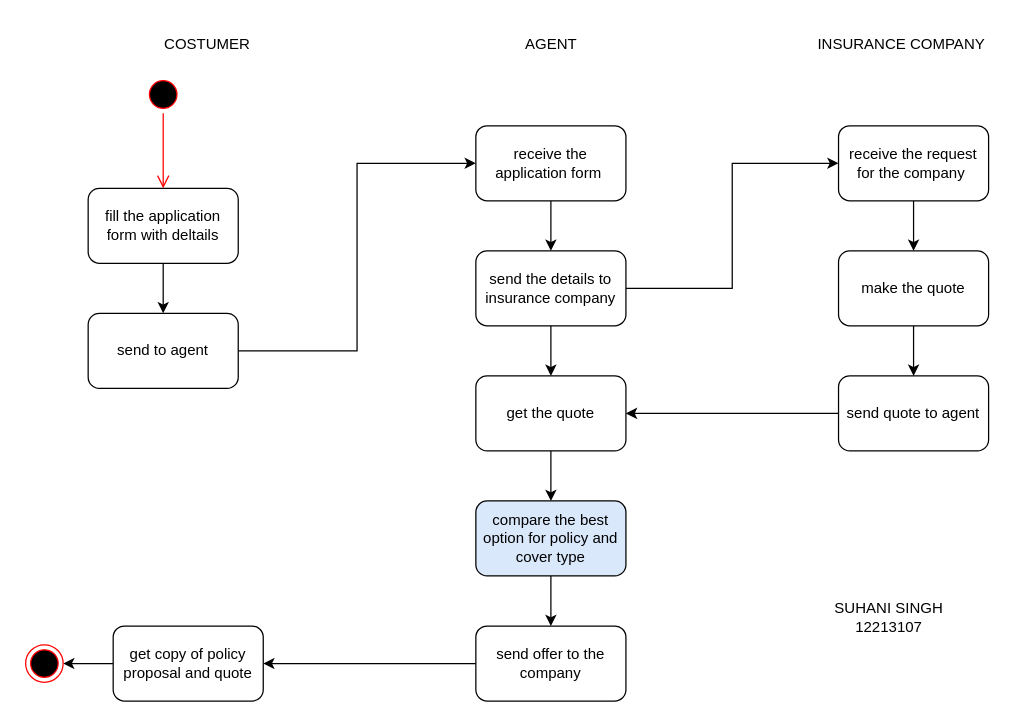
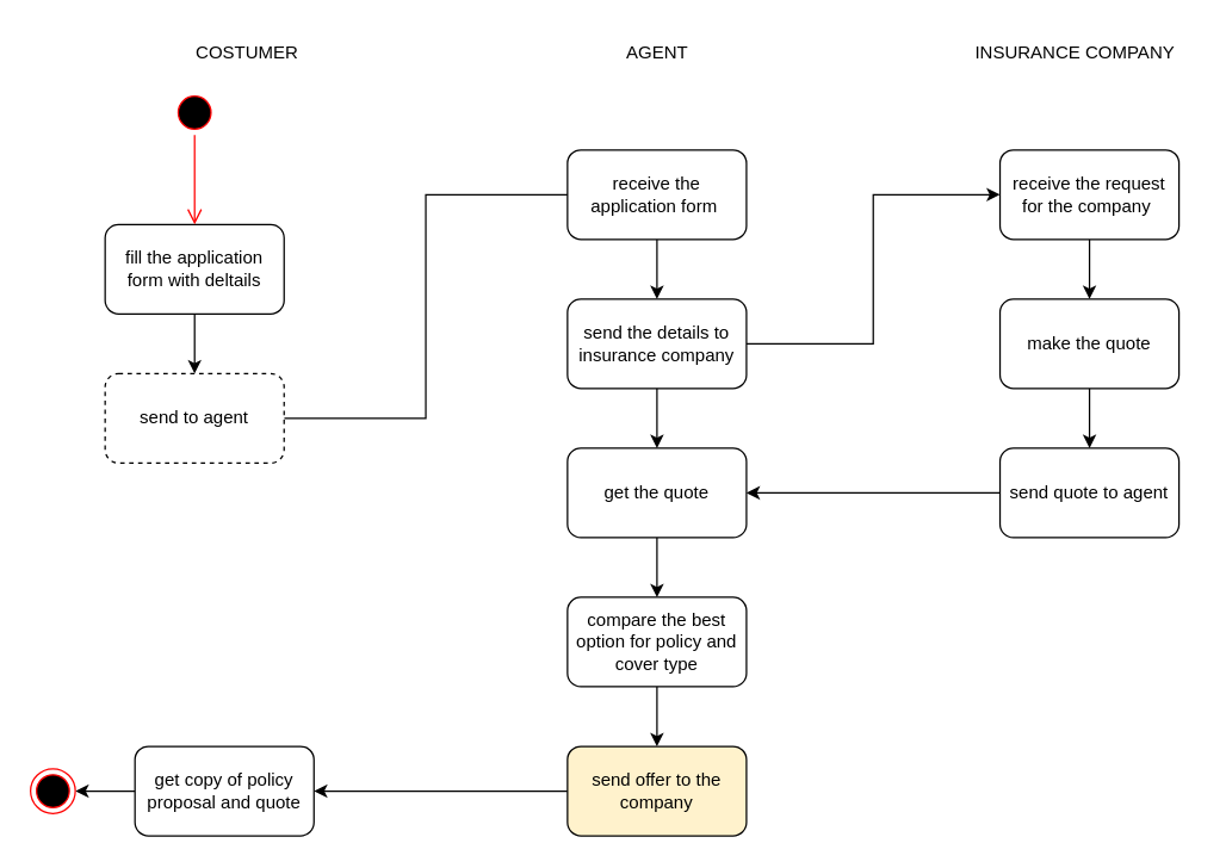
- <mxCell id="13" style="edgeStyle=orthogonalEdgeStyle;rounded=0;orthogonalLoop=1;jettySize=auto;html=1;exitX=1;exitY=0.5;exitDx=0;exitDy=0;entryX=0;entryY=0.5;entryDx=0;entryDy=0;" edge="1" parent="1" source="14" target="10"><mxGeometry relative="1" as="geometry" /></mxCell>
+ <mxCell id="13" style="edgeStyle=orthogonalEdgeStyle;rounded=0;orthogonalLoop=1;jettySize=auto;html=1;exitX=1;exitY=0.5;exitDx=0;exitDy=0;entryX=0;entryY=0.5;entryDx=0;entryDy=0;endArrow=none;" edge="1" parent="1" source="14" target="10"><mxGeometry relative="1" as="geometry" /></mxCell>
- <mxCell id="14" value="send to agent" style="rounded=1;whiteSpace=wrap;html=1;" vertex="1" parent="1"><mxGeometry x="70" y="250" width="120" height="60" as="geometry" /></mxCell>
+ <mxCell id="14" value="send to agent" style="rounded=1;whiteSpace=wrap;html=1;dashed=1;" vertex="1" parent="1"><mxGeometry x="70" y="250" width="120" height="60" as="geometry" /></mxCell>
- <mxCell id="24" value="compare the best option for policy and cover type" style="rounded=1;whiteSpace=wrap;html=1;fillColor=#dae8fc;" vertex="1" parent="1"><mxGeometry x="380" y="400" width="120" height="60" as="geometry" /></mxCell>
+ <mxCell id="24" value="compare the best option for policy and cover type" style="rounded=1;whiteSpace=wrap;html=1;" vertex="1" parent="1"><mxGeometry x="380" y="400" width="120" height="60" as="geometry" /></mxCell>
- <mxCell id="31" value="SUHANI SINGH&lt;br&gt;12213107" style="text;html=1;align=center;verticalAlign=middle;resizable=0;points=[];autosize=1;strokeColor=none;fillColor=none;" vertex="1" parent="1"><mxGeometry x="655" y="473" width="110" height="40" as="geometry" /></mxCell>
- <mxCell id="22" value="send offer to the company" style="rounded=1;whiteSpace=wrap;html=1;" vertex="1" parent="1"><mxGeometry x="380" y="500" width="120" height="60" as="geometry" /></mxCell>
+ <mxCell id="22" value="send offer to the company" style="rounded=1;whiteSpace=wrap;html=1;fillColor=#fff2cc;" vertex="1" parent="1"><mxGeometry x="380" y="500" width="120" height="60" as="geometry" /></mxCell>
